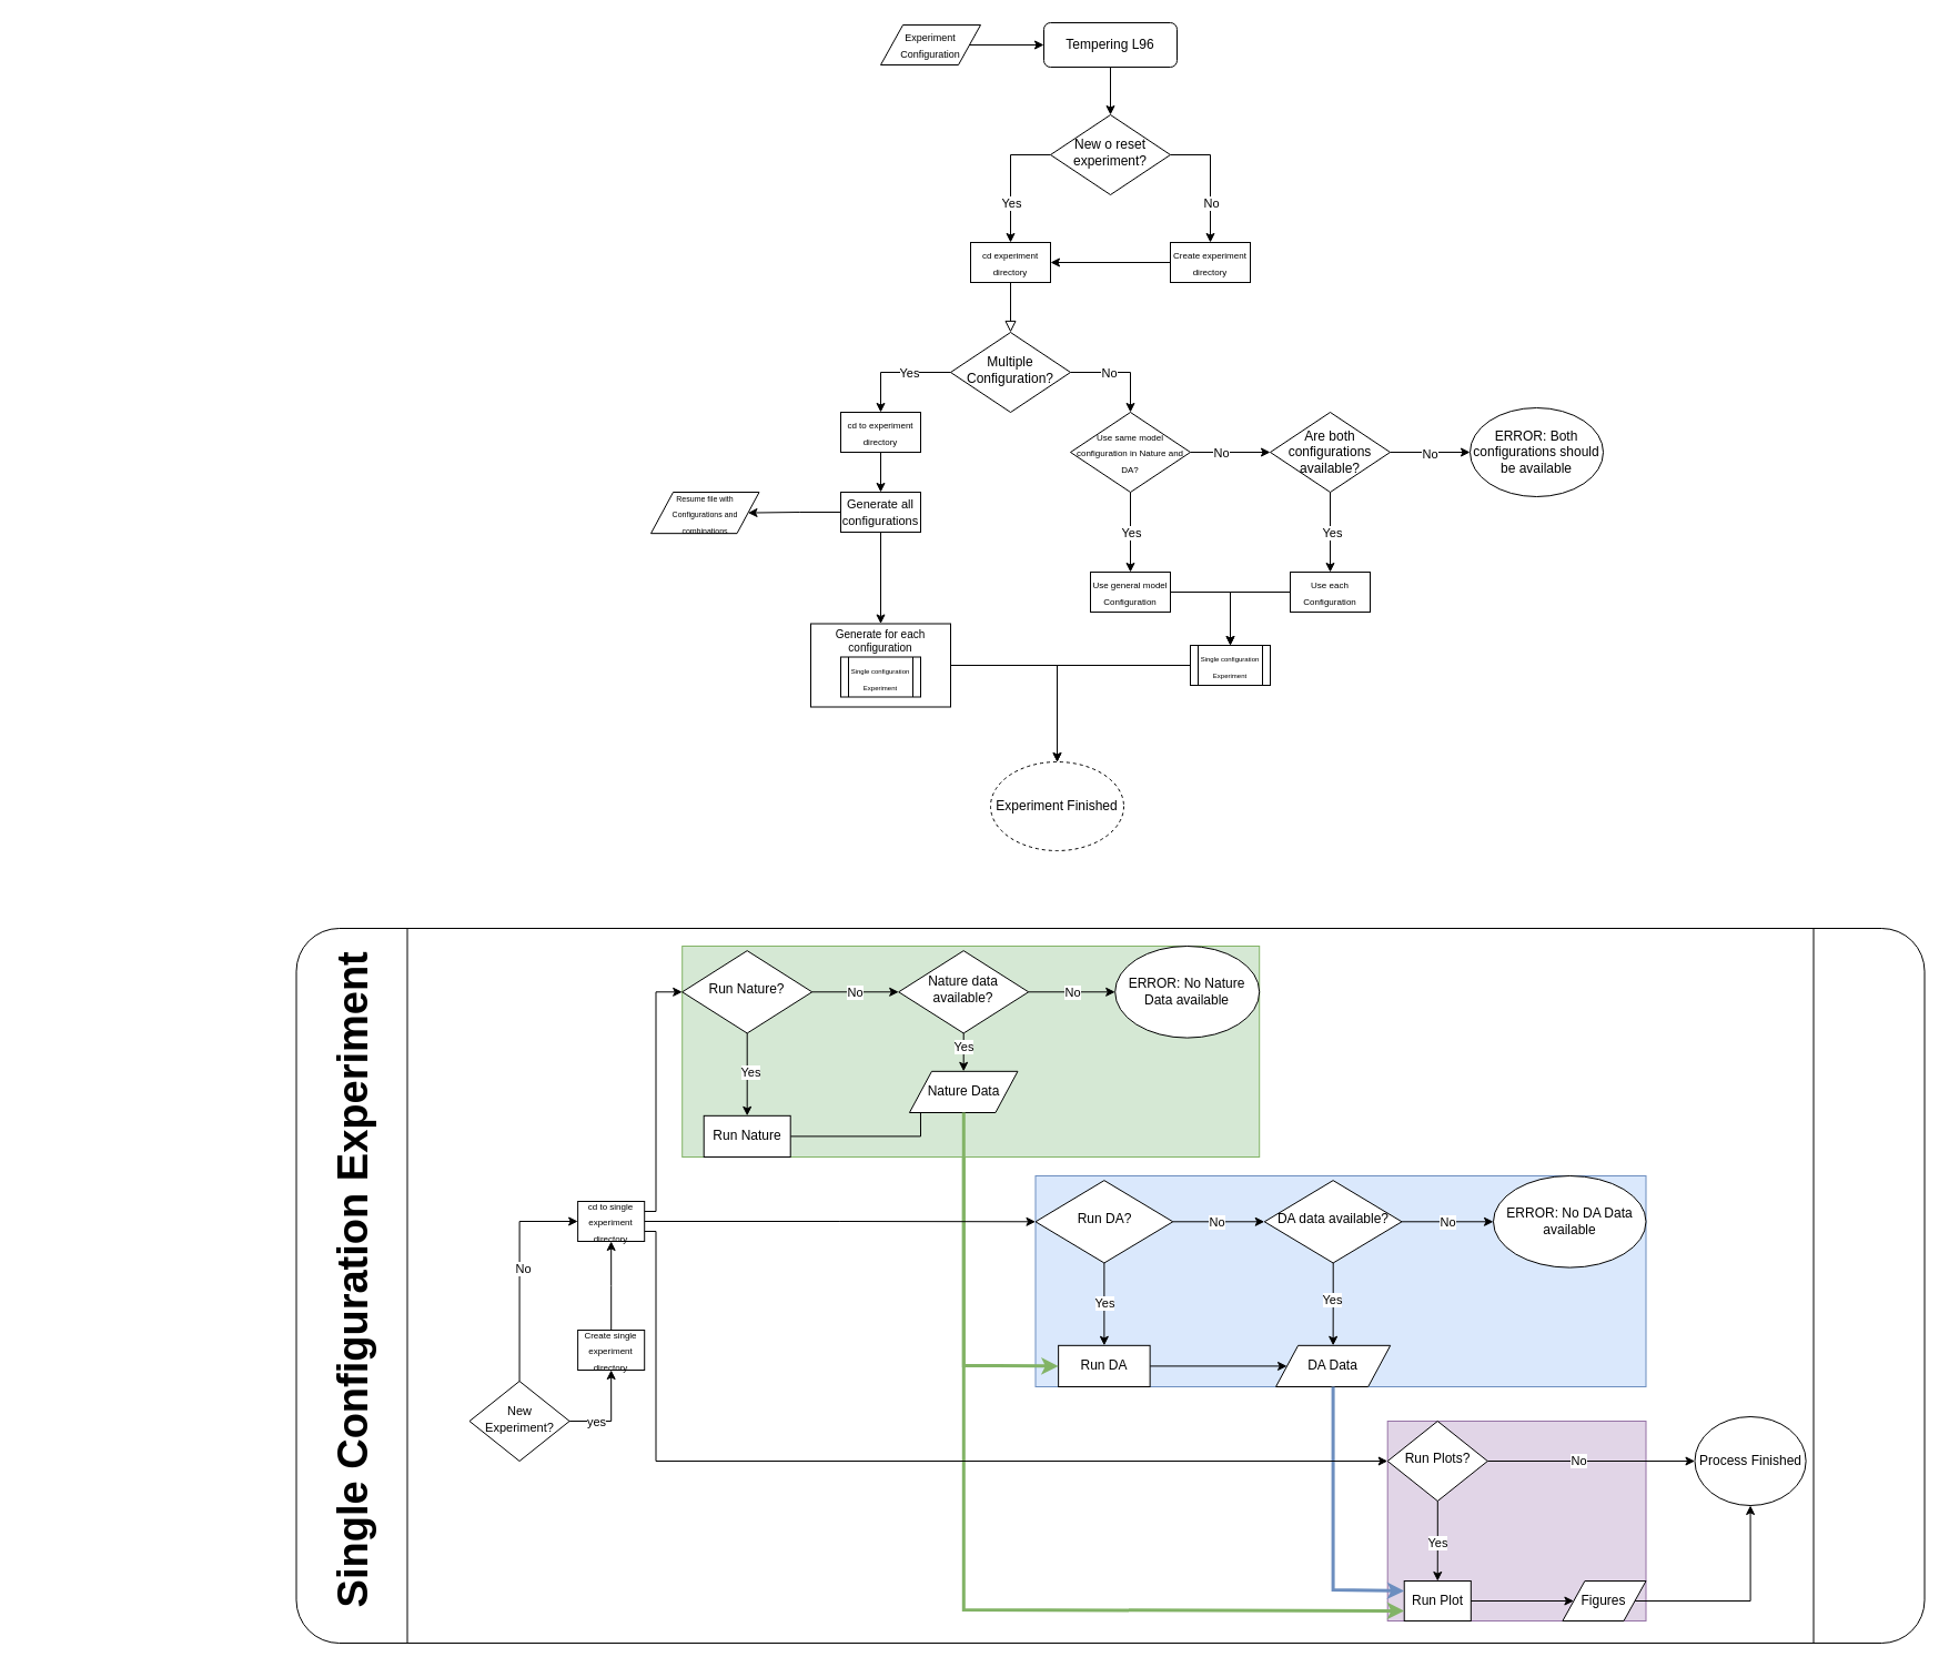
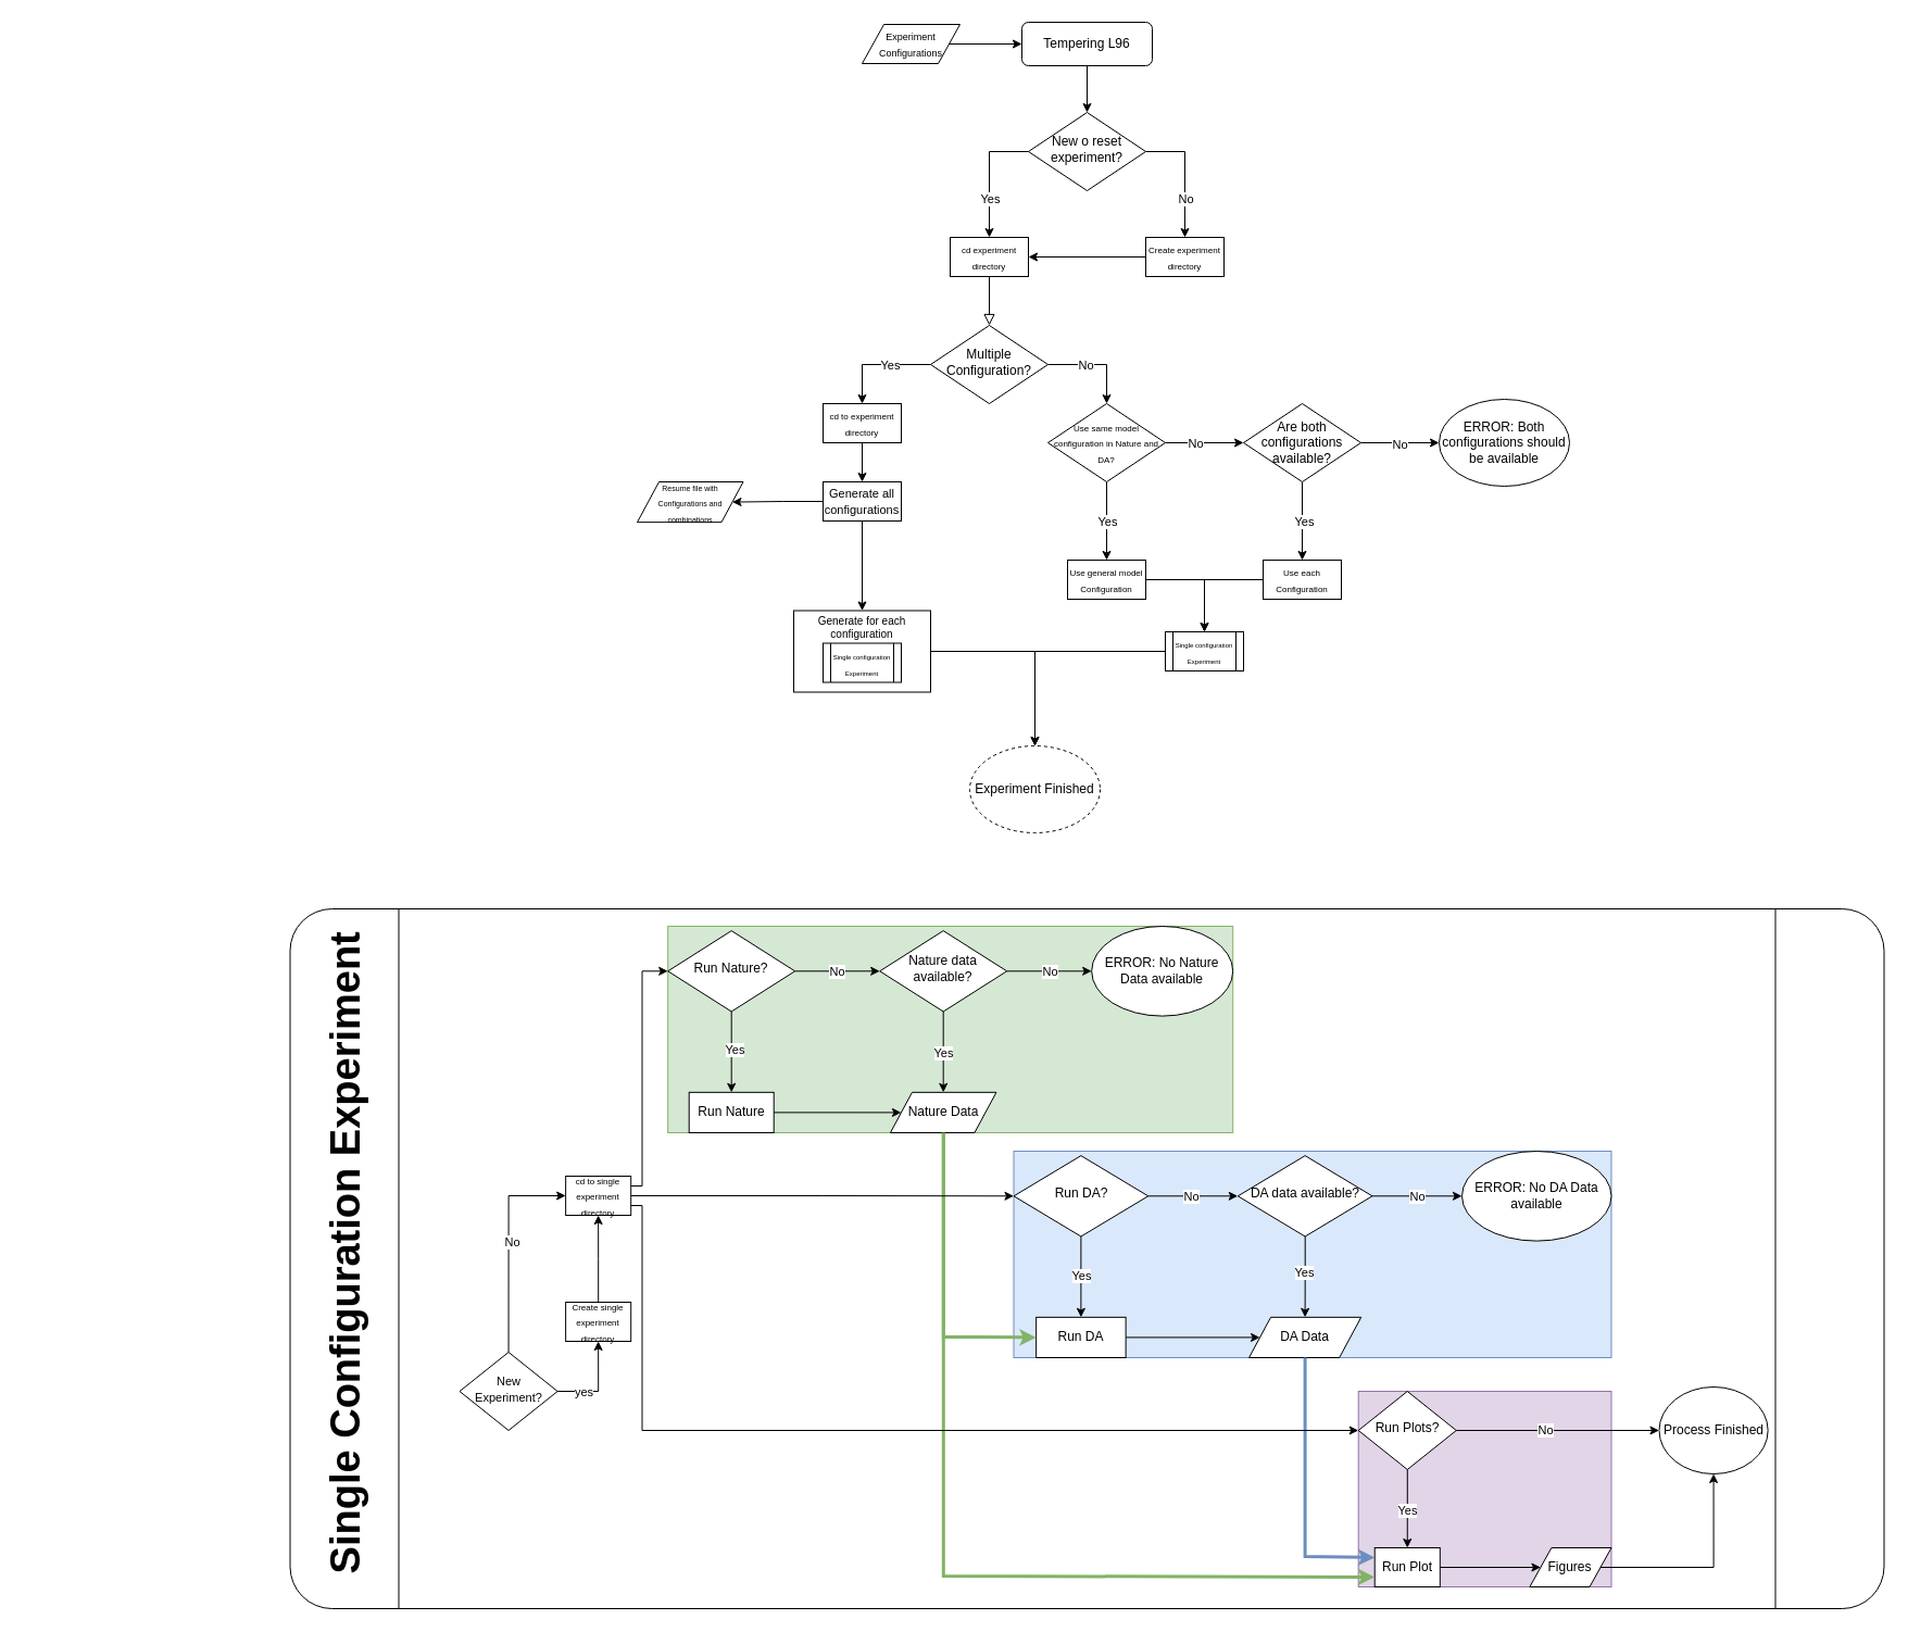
- <mxCell id="33" value="&lt;font style=&quot;font-size: 9px;&quot;&gt;Experiment Configuration&lt;/font&gt;" style="shape=parallelogram;perimeter=parallelogramPerimeter;whiteSpace=wrap;html=1;fixedSize=1;" vertex="1" parent="1"><mxGeometry x="793" y="22" width="90" height="36" as="geometry" /></mxCell>
+ <mxCell id="33" value="&lt;font style=&quot;font-size: 9px;&quot;&gt;Experiment Configurations&lt;/font&gt;" style="shape=parallelogram;perimeter=parallelogramPerimeter;whiteSpace=wrap;html=1;fixedSize=1;" vertex="1" parent="1"><mxGeometry x="793" y="22" width="90" height="36" as="geometry" /></mxCell>
- <mxCell id="57" value="Nature Data" style="shape=parallelogram;perimeter=parallelogramPerimeter;whiteSpace=wrap;html=1;fixedSize=1;" vertex="1" parent="54"><mxGeometry x="204.75" y="112.826" width="97.5" height="37.174" as="geometry" /></mxCell>
+ <mxCell id="57" value="Nature Data" style="shape=parallelogram;perimeter=parallelogramPerimeter;whiteSpace=wrap;html=1;fixedSize=1;" vertex="1" parent="54"><mxGeometry x="204.75" y="152.826" width="97.5" height="37.174" as="geometry" /></mxCell>
